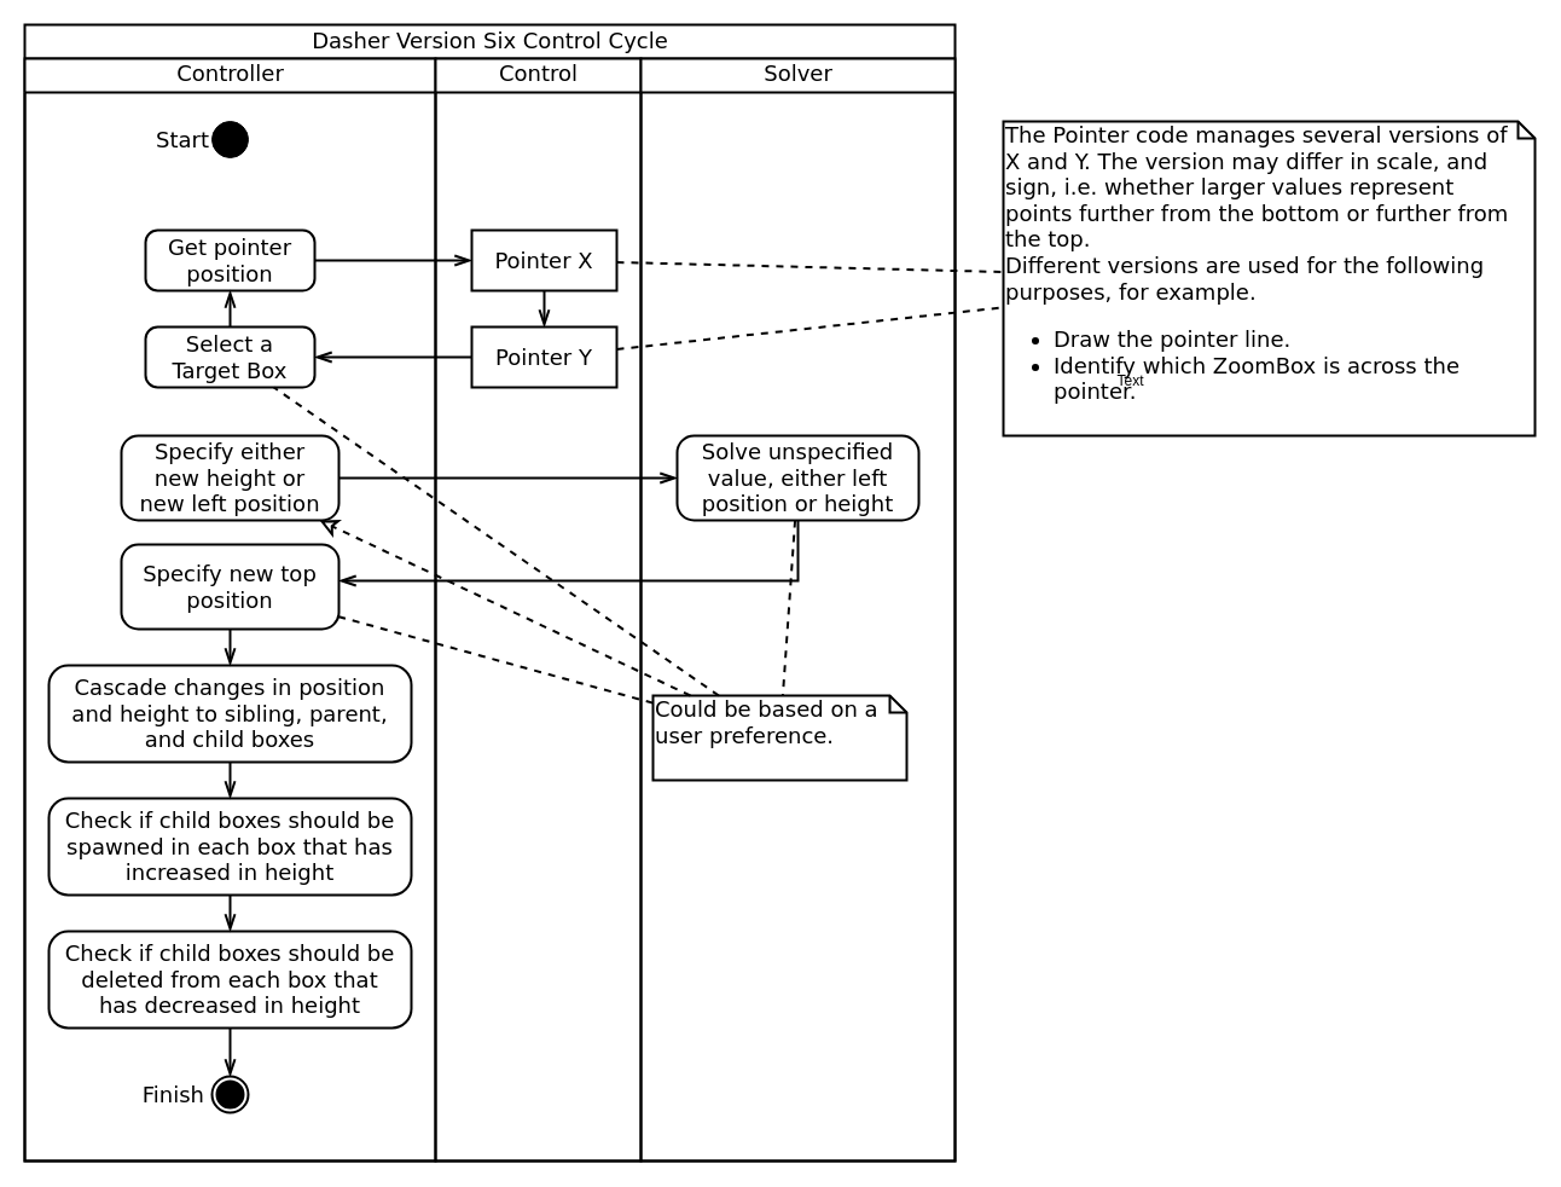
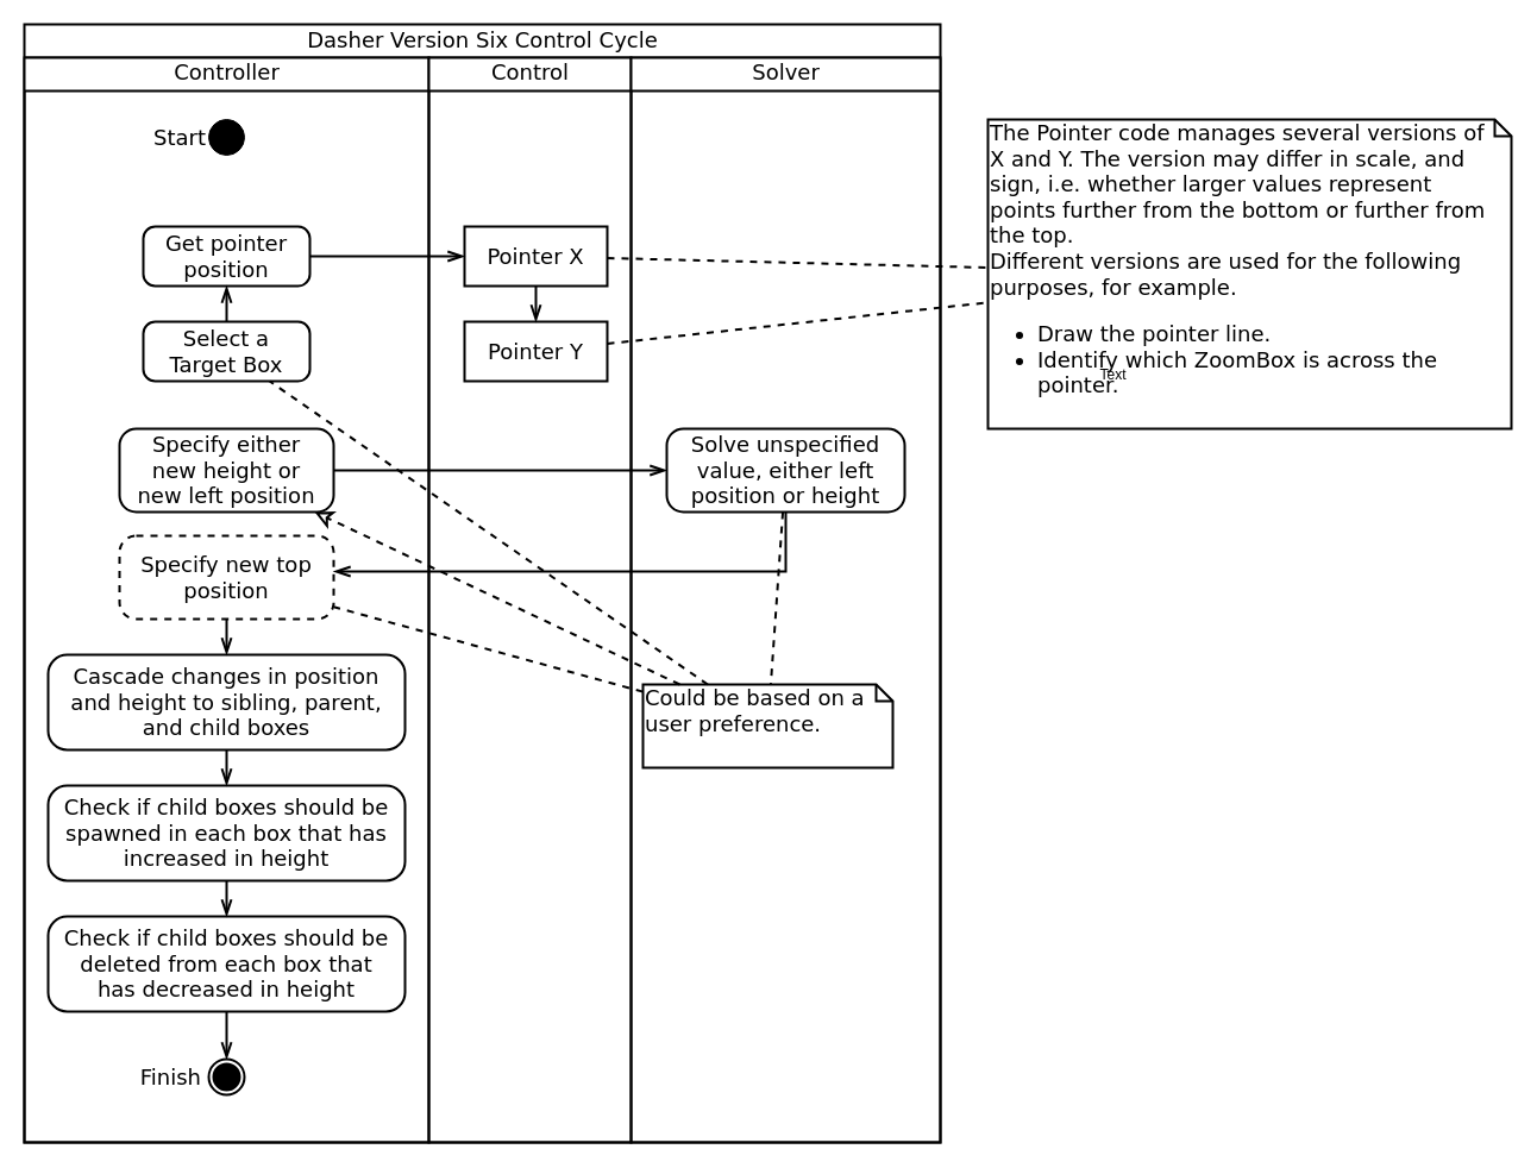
- <mxCell id="24" value="" style="endArrow=openThin;html=1;fontSize=18;strokeWidth=2;endFill=0;endSize=10;labelBackgroundColor=none;spacingTop=-55;align=left;rounded=0;elbow=vertical;fontFamily=DejaVu Sans;" edge="1" parent="2" source="21" target="10"><mxGeometry width="50" height="50" relative="1" as="geometry"><mxPoint x="465" y="235" as="sourcePoint" /><mxPoint x="550" y="235" as="targetPoint" /></mxGeometry></mxCell>
- <mxCell id="7" value="Specify new top position" style="rounded=1;shadow=0;comic=0;labelBackgroundColor=none;strokeColor=#000000;strokeWidth=2;fillColor=none;fontFamily=DejaVu Sans;fontSize=18;fontColor=#000000;align=center;arcSize=20;spacingTop=10;spacingLeft=10;spacing=2;spacingBottom=10;spacingRight=10;points=[[0.2, 0], [0.4, 0], [0.6, 0], [0.8, 0], [0.5,1]];whiteSpace=wrap;" vertex="1" parent="4"><mxGeometry x="80" y="402" width="180" height="70" as="geometry" /></mxCell>
+ <mxCell id="7" value="Specify new top position" style="rounded=1;shadow=0;comic=0;labelBackgroundColor=none;strokeColor=#000000;strokeWidth=2;fillColor=none;fontFamily=DejaVu Sans;fontSize=18;fontColor=#000000;align=center;arcSize=20;spacingTop=10;spacingLeft=10;spacing=2;spacingBottom=10;spacingRight=10;points=[[0.2, 0], [0.4, 0], [0.6, 0], [0.8, 0], [0.5,1]];whiteSpace=wrap;dashed=1;" vertex="1" parent="4"><mxGeometry x="80" y="402" width="180" height="70" as="geometry" /></mxCell>
